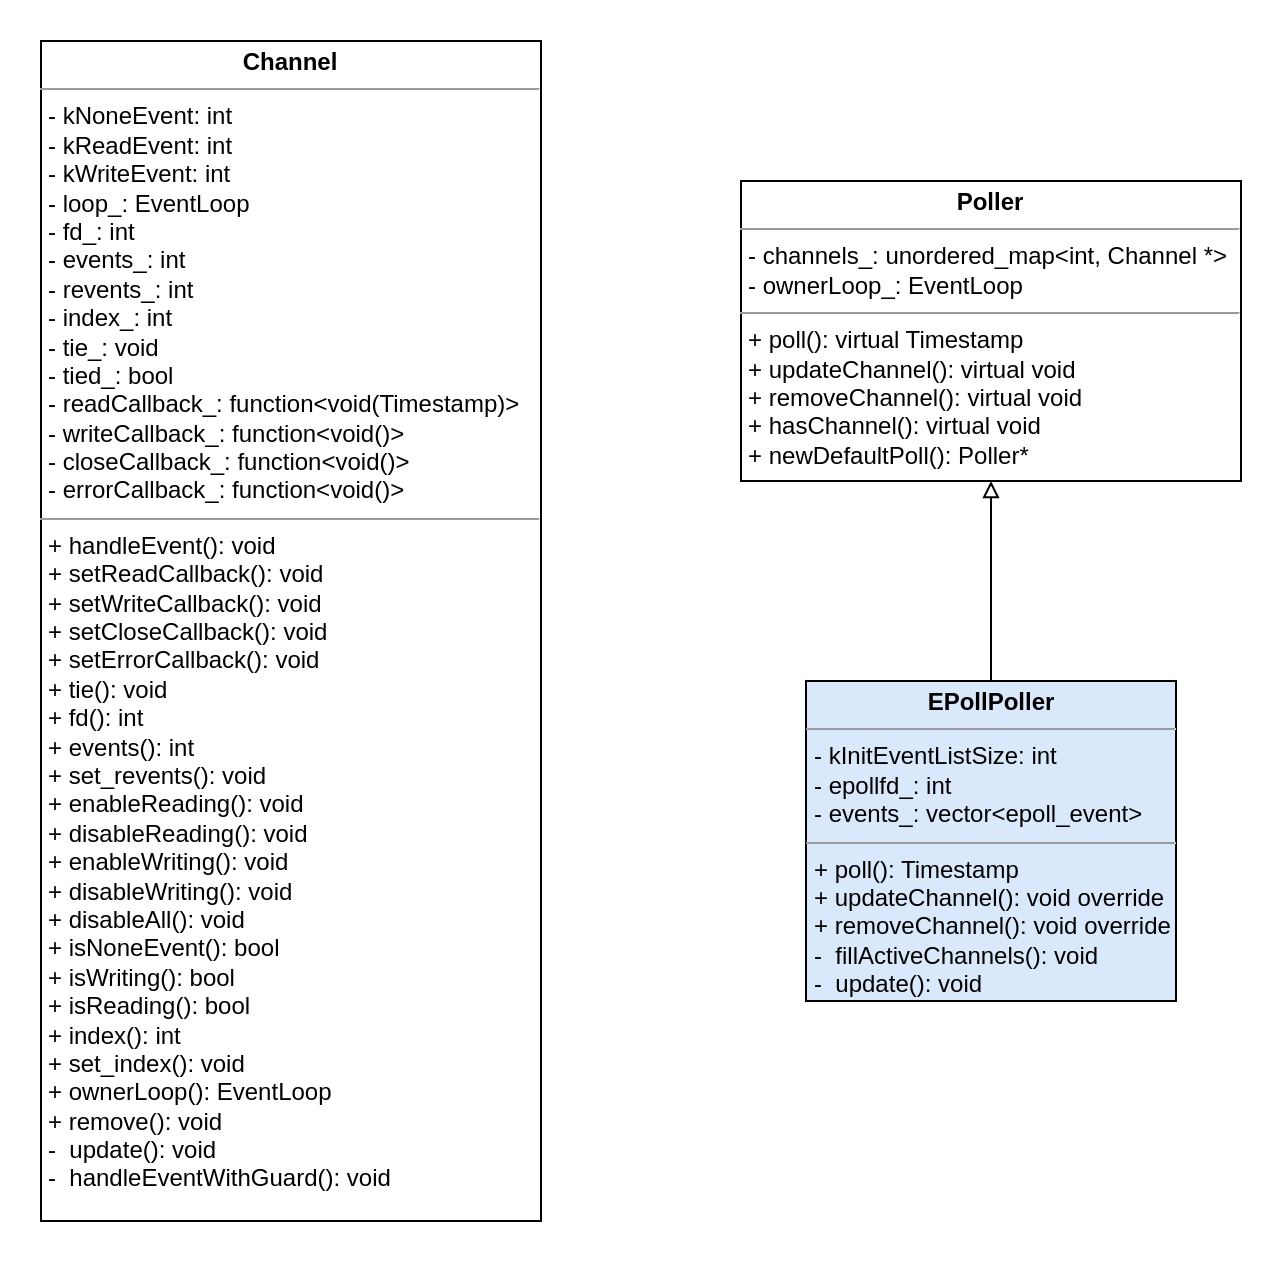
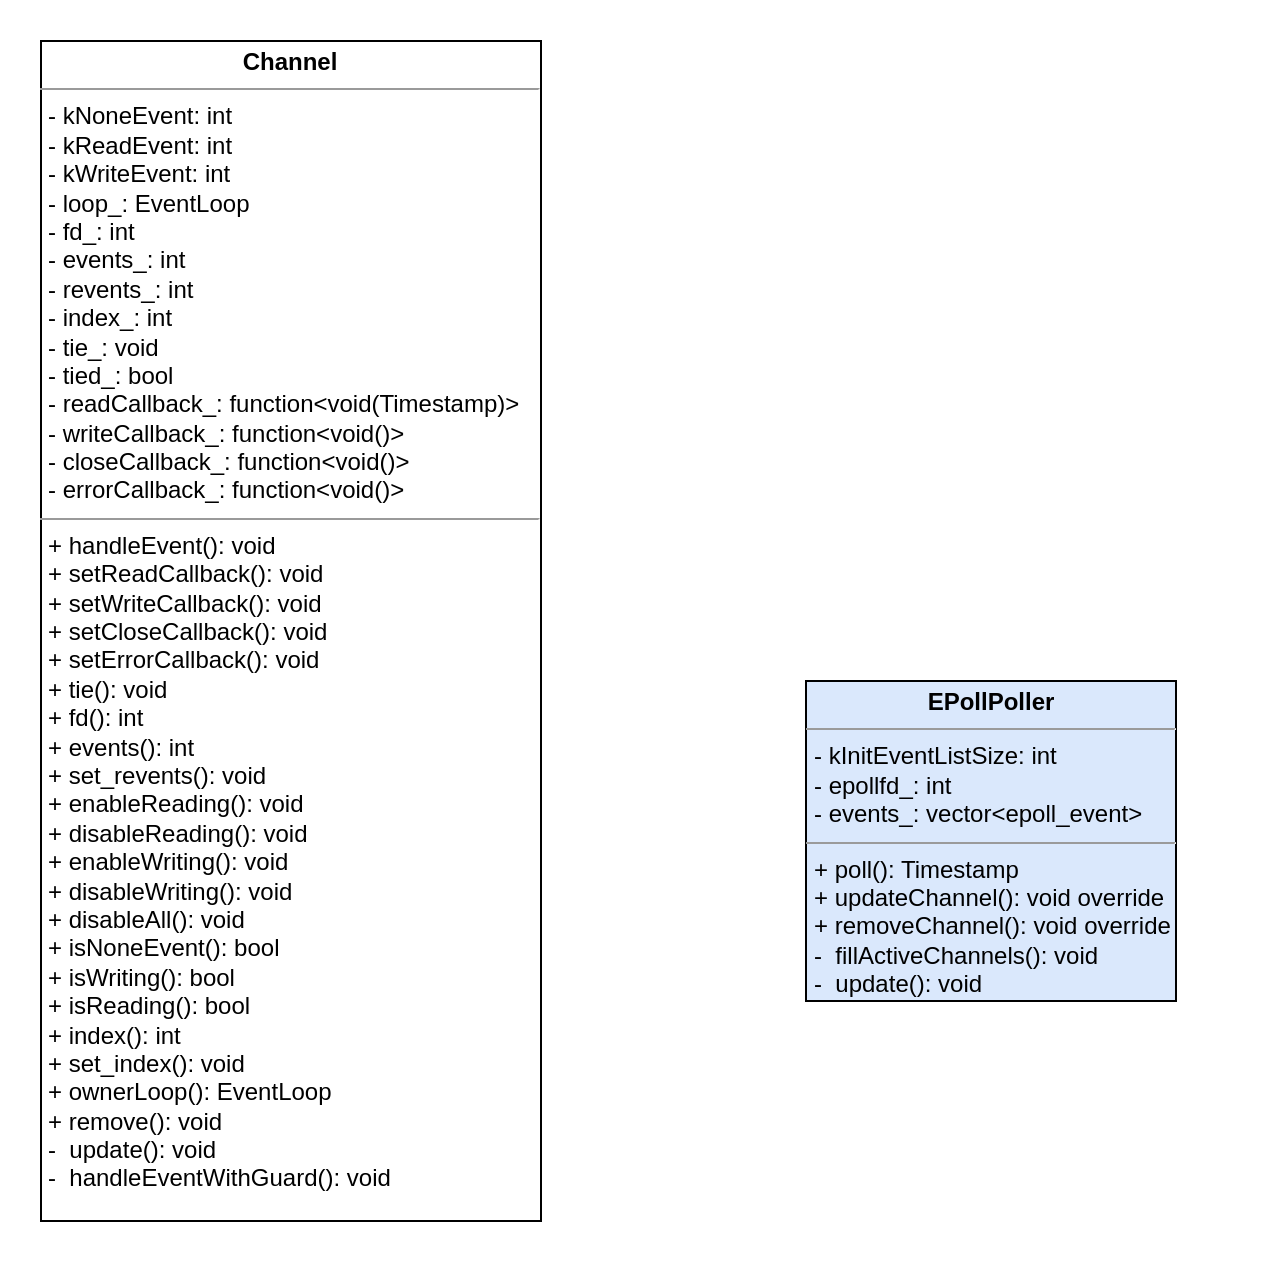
- <mxCell id="3" value="&lt;p style=&quot;margin:0px;margin-top:4px;text-align:center;&quot;&gt;&lt;b&gt;Poller&lt;/b&gt;&lt;/p&gt;&lt;hr size=&quot;1&quot;&gt;&lt;p style=&quot;margin:0px;margin-left:4px;&quot;&gt;- channels_: unordered_map&amp;lt;int, Channel *&amp;gt;&lt;/p&gt;&lt;p style=&quot;margin:0px;margin-left:4px;&quot;&gt;- ownerLoop_: EventLoop&amp;nbsp;&lt;/p&gt;&lt;hr size=&quot;1&quot;&gt;&lt;p style=&quot;margin:0px;margin-left:4px;&quot;&gt;+ poll():&amp;nbsp;virtual Timestamp&lt;/p&gt;&lt;p style=&quot;margin:0px;margin-left:4px;&quot;&gt;+ updateChannel(): virtual void&lt;/p&gt;&lt;p style=&quot;margin:0px;margin-left:4px;&quot;&gt;+ removeChannel(): virtual void&lt;/p&gt;&lt;p style=&quot;margin:0px;margin-left:4px;&quot;&gt;+ hasChannel(): virtual void&lt;/p&gt;&lt;p style=&quot;margin:0px;margin-left:4px;&quot;&gt;+ newDefaultPoll(): Poller*&lt;/p&gt;" style="verticalAlign=top;align=left;overflow=fill;fontSize=12;fontFamily=Helvetica;html=1;" parent="1" vertex="1"><mxGeometry x="370" y="90" width="250" height="150" as="geometry" /></mxCell>
- <mxCell id="4" style="edgeStyle=none;html=1;exitX=0.5;exitY=0;exitDx=0;exitDy=0;entryX=0.5;entryY=1;entryDx=0;entryDy=0;endArrow=block;endFill=0;" parent="1" source="5" target="3" edge="1"><mxGeometry relative="1" as="geometry" /></mxCell>
